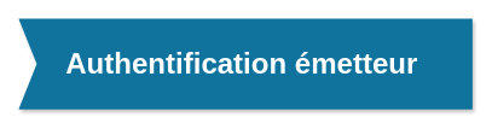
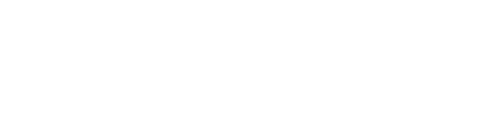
- <mxCell id="2" value="&lt;font style=&quot;font-size: 32px&quot; color=&quot;#ffffff&quot;&gt;&lt;b&gt;Authentification émetteur&amp;nbsp;&lt;/b&gt;&lt;/font&gt;" style="html=1;shape=mxgraph.infographic.ribbonSimple;notch1=20;notch2=0;fillColor=#10739E;strokeColor=none;shadow=1;" parent="1" vertex="1"><mxGeometry x="20" y="20" width="500" height="100" as="geometry" /></mxCell>
